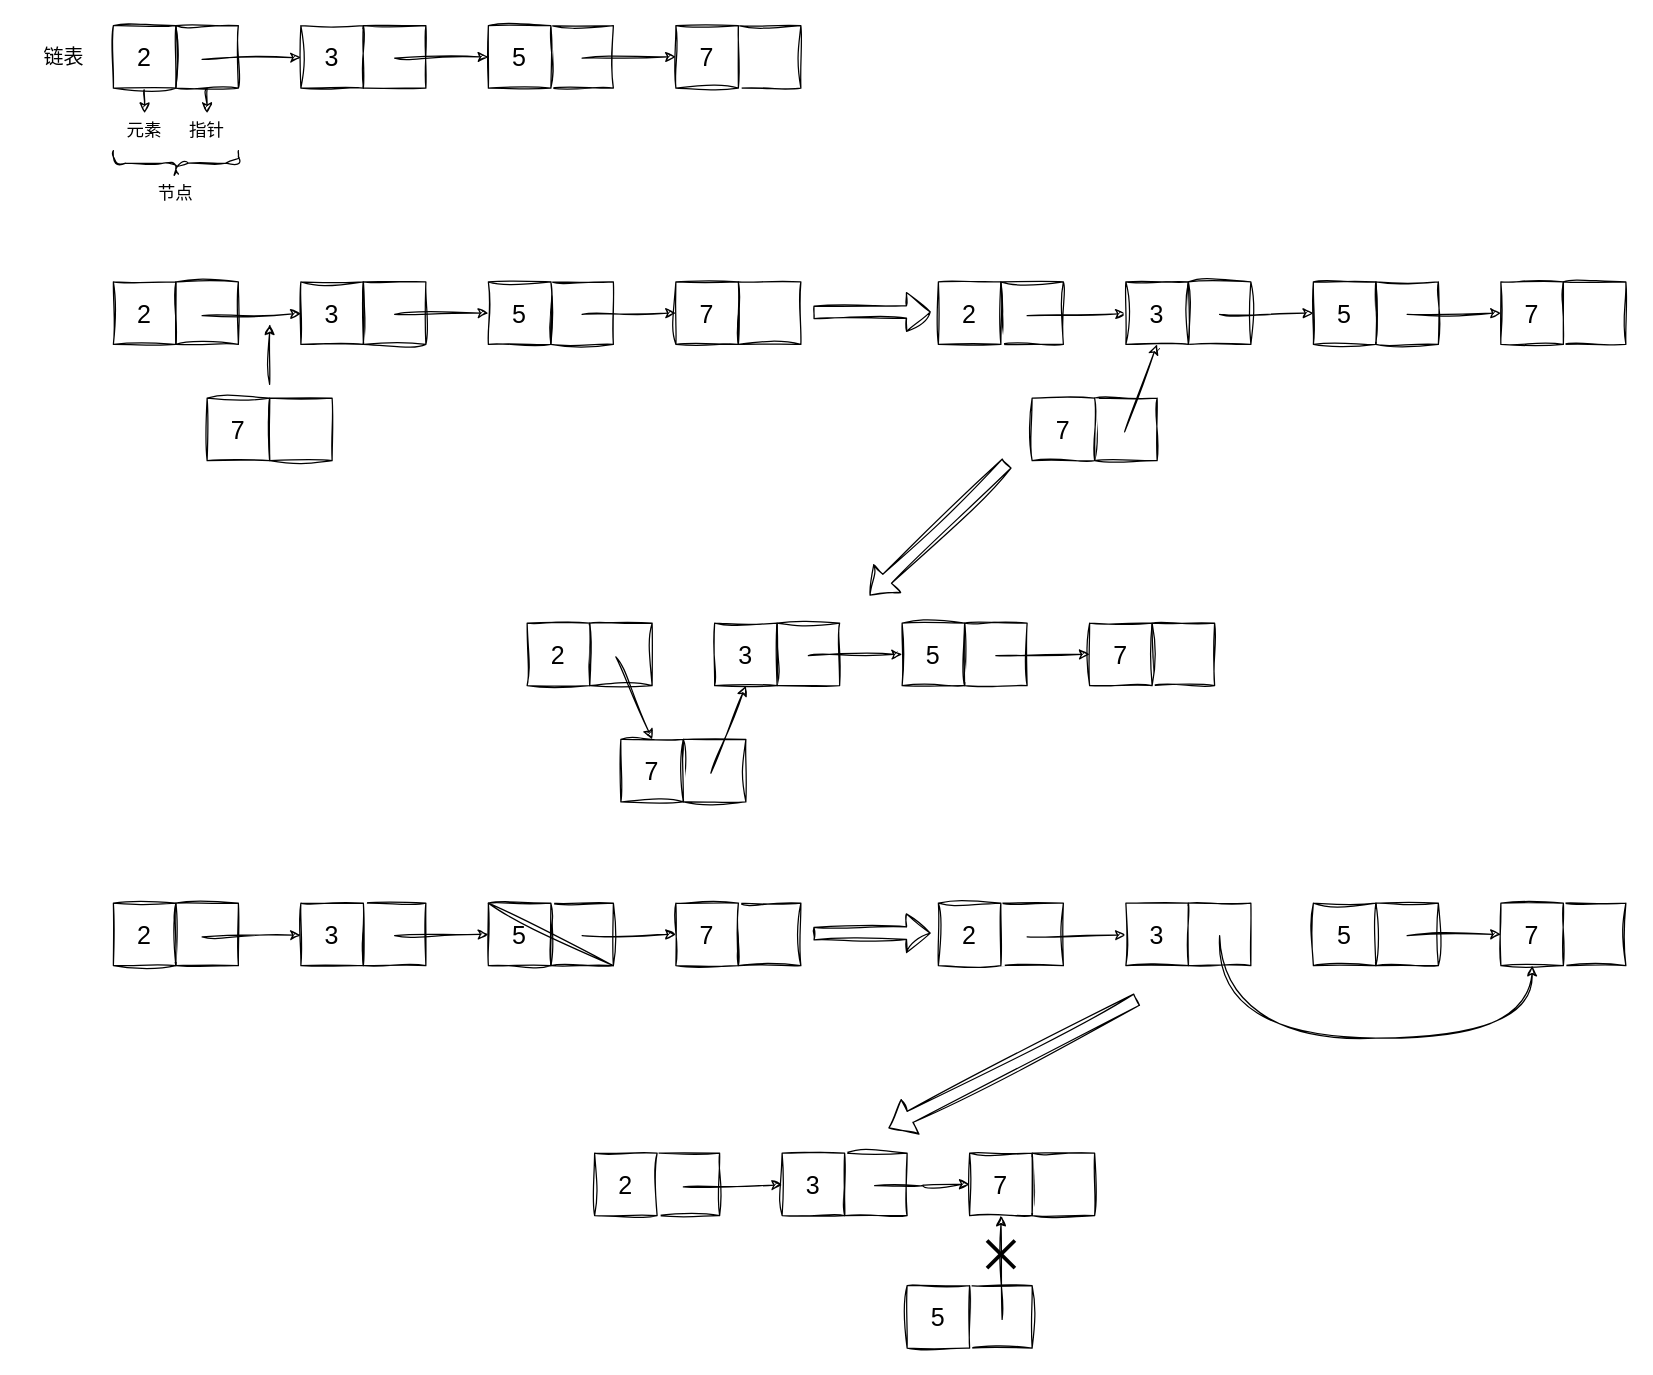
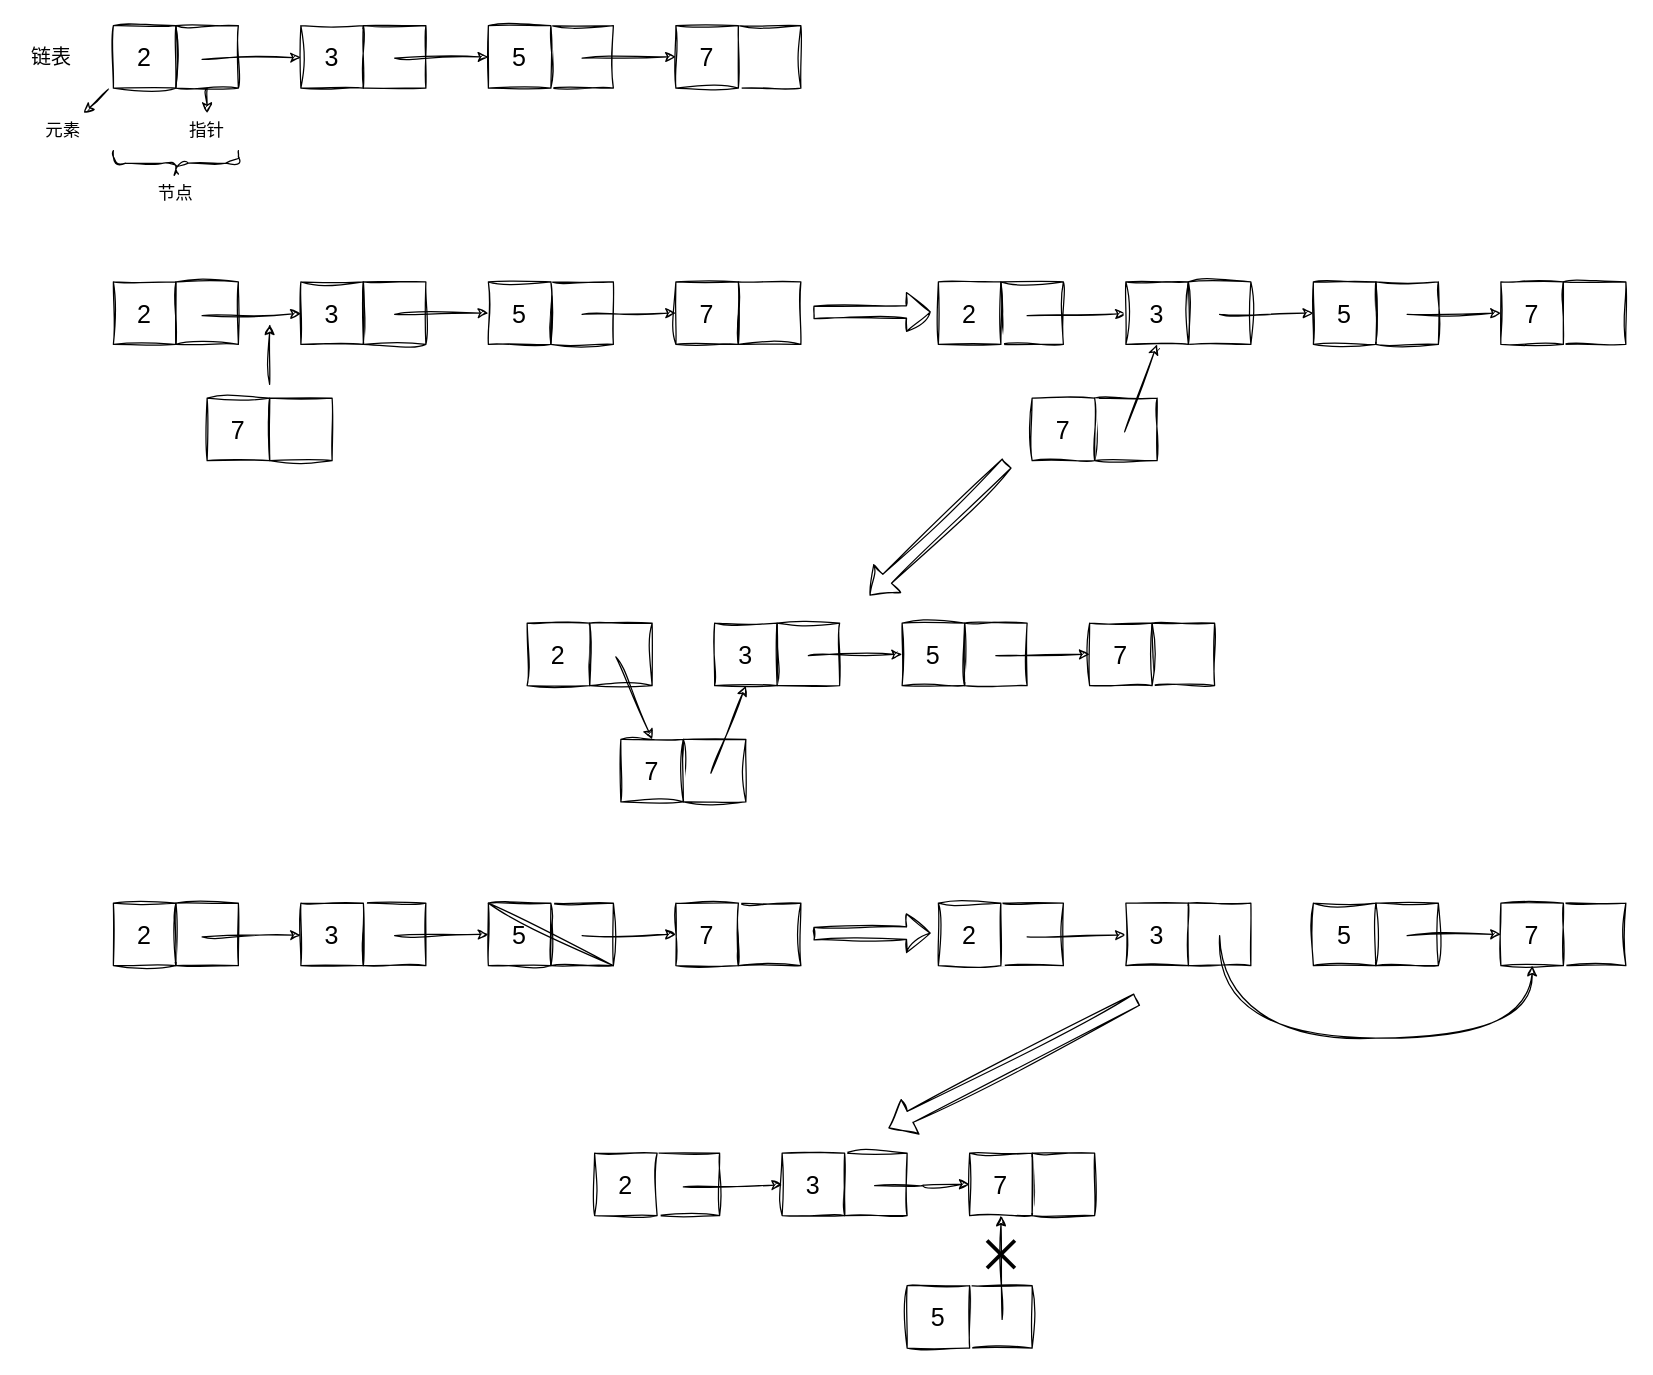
- <mxCell id="10" value="链表" style="text;html=1;align=center;verticalAlign=middle;resizable=0;points=[];autosize=1;strokeColor=none;fillColor=none;fontSize=16;sketch=1;curveFitting=1;jiggle=2;" vertex="1" parent="1"><mxGeometry x="20" y="30" width="60" height="30" as="geometry" /></mxCell>
+ <mxCell id="10" value="链表" style="text;html=1;align=center;verticalAlign=middle;resizable=0;points=[];autosize=1;strokeColor=none;fillColor=none;fontSize=16;sketch=1;curveFitting=1;jiggle=2;" vertex="1" parent="1"><mxGeometry x="10" y="30" width="60" height="30" as="geometry" /></mxCell>
- <mxCell id="18" value="元素" style="text;html=1;strokeColor=none;fillColor=none;align=center;verticalAlign=middle;whiteSpace=wrap;rounded=0;sketch=1;hachureGap=4;jiggle=2;curveFitting=1;fontFamily=Architects Daughter;fontSource=https%3A%2F%2Ffonts.googleapis.com%2Fcss%3Ffamily%3DArchitects%2BDaughter;fontSize=14;" vertex="1" parent="1"><mxGeometry x="90" y="90" width="50" height="30" as="geometry" /></mxCell>
+ <mxCell id="18" value="元素" style="text;html=1;strokeColor=none;fillColor=none;align=center;verticalAlign=middle;whiteSpace=wrap;rounded=0;sketch=1;hachureGap=4;jiggle=2;curveFitting=1;fontFamily=Architects Daughter;fontSource=https%3A%2F%2Ffonts.googleapis.com%2Fcss%3Ffamily%3DArchitects%2BDaughter;fontSize=14;" vertex="1" parent="1"><mxGeometry x="25" y="90" width="50" height="30" as="geometry" /></mxCell>
